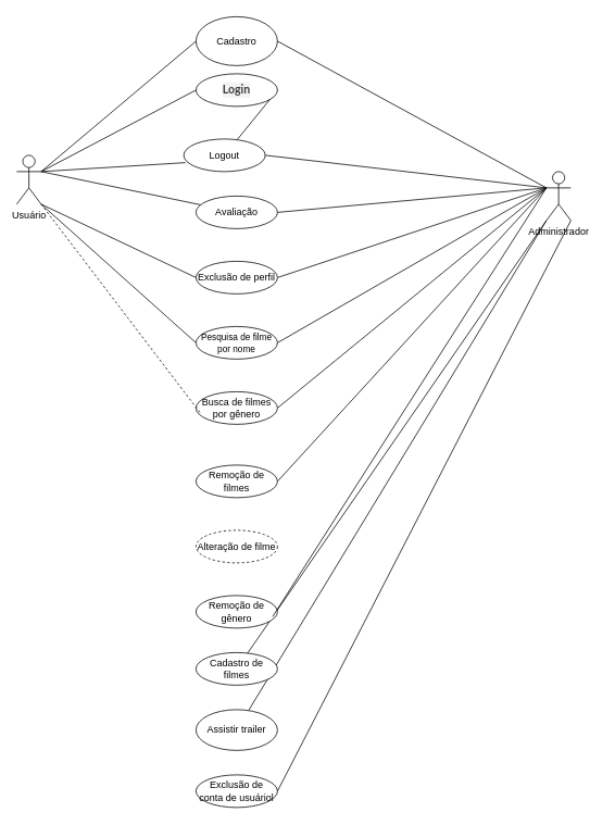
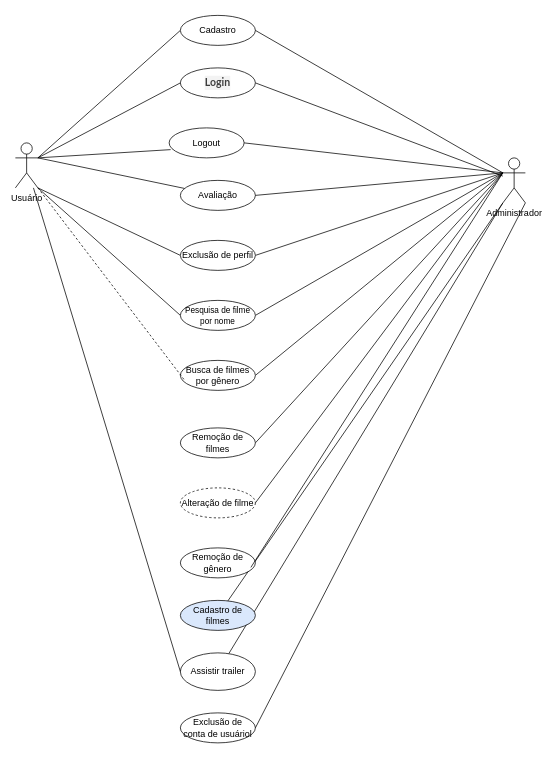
- <mxCell id="19" value="Cadastro" style="ellipse;whiteSpace=wrap;html=1;" parent="1" vertex="1"><mxGeometry x="240" y="20" width="100" height="60" as="geometry" /></mxCell>
+ <mxCell id="19" value="Cadastro" style="ellipse;whiteSpace=wrap;html=1;" parent="1" vertex="1"><mxGeometry x="240" y="20" width="100" height="40" as="geometry" /></mxCell>
- <mxCell id="11" style="edgeStyle=none;rounded=0;orthogonalLoop=1;jettySize=auto;html=1;exitX=1;exitY=0.5;exitDx=0;exitDy=0;endArrow=none;endFill=0;" parent="1" source="12" target="10" edge="1"><mxGeometry relative="1" as="geometry" /></mxCell>
+ <mxCell id="11" style="edgeStyle=none;rounded=0;orthogonalLoop=1;jettySize=auto;html=1;exitX=1;exitY=0.5;exitDx=0;exitDy=0;endArrow=none;endFill=0;" parent="1" source="12" target="26" edge="1"><mxGeometry relative="1" as="geometry" /></mxCell>
+ <mxCell id="23" style="edgeStyle=none;rounded=0;orthogonalLoop=1;jettySize=auto;html=1;exitX=0;exitY=0.333;exitDx=0;exitDy=0;exitPerimeter=0;entryX=1;entryY=0.5;entryDx=0;entryDy=0;endArrow=none;endFill=0;" parent="1" source="26" target="29" edge="1"><mxGeometry relative="1" as="geometry" /></mxCell>
+ <mxCell id="36" style="edgeStyle=none;rounded=0;orthogonalLoop=1;jettySize=auto;html=1;endArrow=none;endFill=0;entryX=0;entryY=0.5;entryDx=0;entryDy=0;" edge="1" parent="1" source="7" target="27"><mxGeometry relative="1" as="geometry"><mxPoint x="50" y="330" as="sourcePoint" /><mxPoint x="-315" y="931" as="targetPoint" /></mxGeometry></mxCell>
- <mxCell id="31" value="Cadastro de filmes" style="ellipse;whiteSpace=wrap;html=1;" parent="1" vertex="1"><mxGeometry x="240" y="800" width="100" height="40" as="geometry" /></mxCell>
+ <mxCell id="31" value="Cadastro de filmes" style="ellipse;whiteSpace=wrap;html=1;fillColor=#dae8fc;" parent="1" vertex="1"><mxGeometry x="240" y="800" width="100" height="40" as="geometry" /></mxCell>
